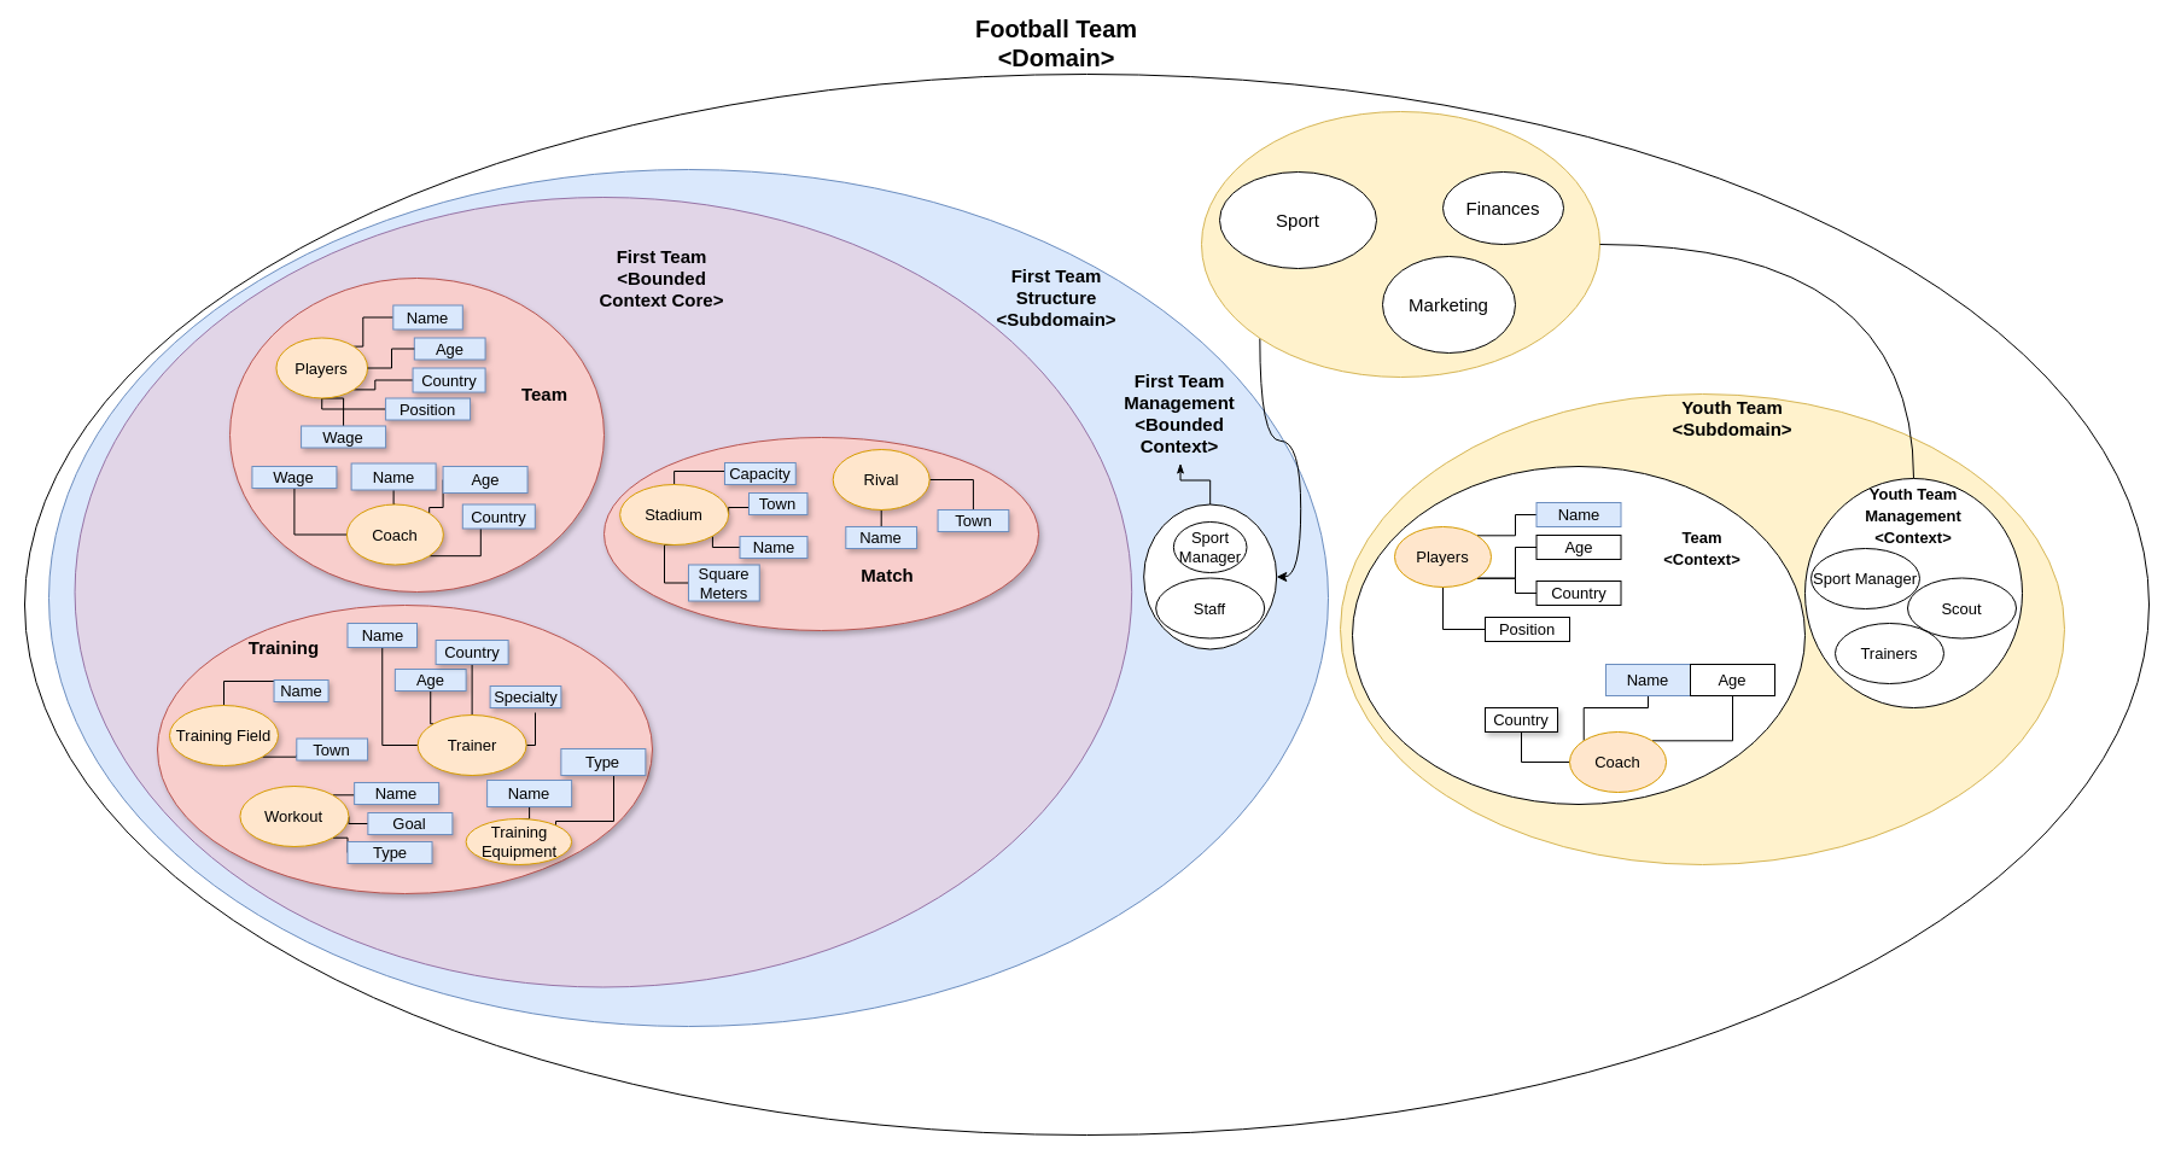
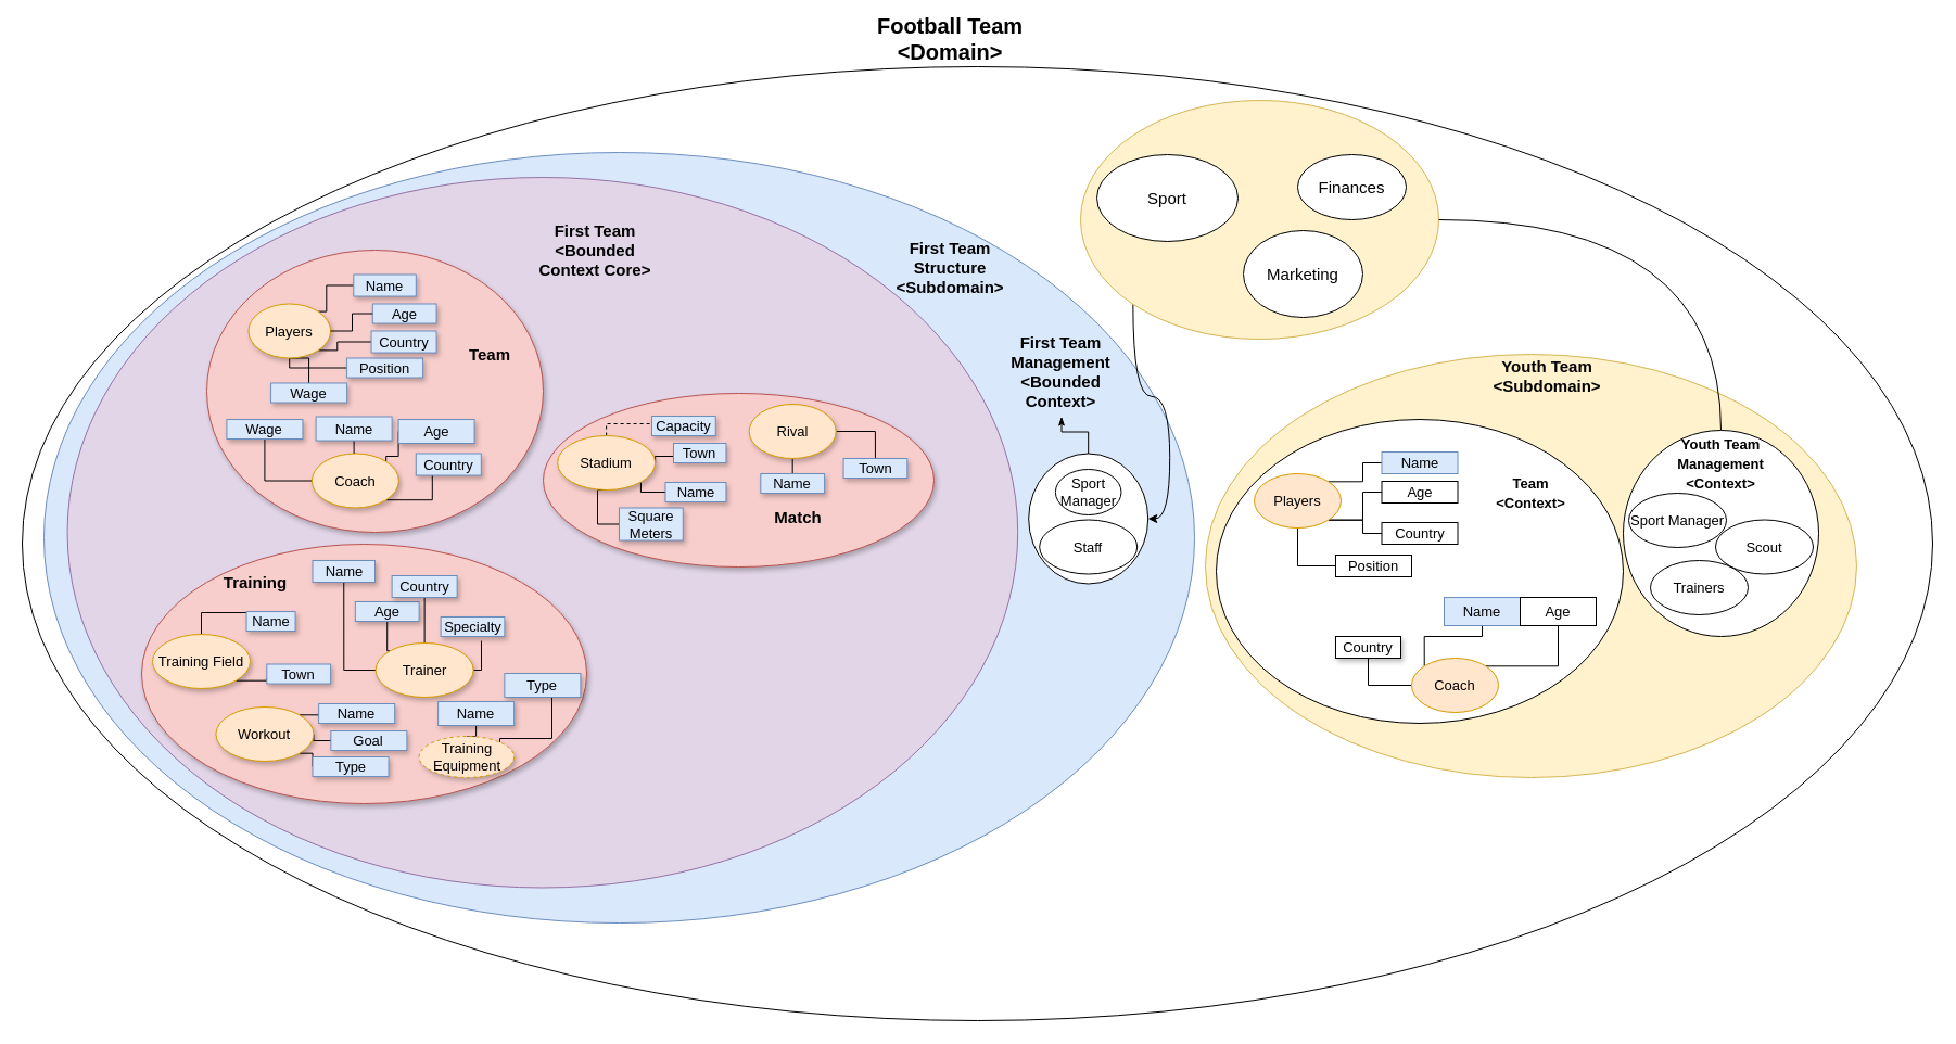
- <mxCell id="9" value="Youth Team&lt;br&gt;&amp;lt;Subdomain&amp;gt;" style="text;html=1;strokeColor=none;fillColor=none;align=center;verticalAlign=middle;whiteSpace=wrap;rounded=0;fontSize=15;fontStyle=1" vertex="1" parent="1"><mxGeometry x="1380" y="336" width="110" height="20" as="geometry" /></mxCell>
+ <mxCell id="9" value="Youth Team&lt;br&gt;&amp;lt;Subdomain&amp;gt;" style="text;html=1;strokeColor=none;fillColor=none;align=center;verticalAlign=middle;whiteSpace=wrap;rounded=0;fontSize=15;fontStyle=1" vertex="1" parent="1"><mxGeometry x="1370" y="336" width="110" height="20" as="geometry" /></mxCell>
- <mxCell id="101" style="edgeStyle=orthogonalEdgeStyle;rounded=0;orthogonalLoop=1;jettySize=auto;html=1;exitX=0.5;exitY=0;exitDx=0;exitDy=0;entryX=0;entryY=0.5;entryDx=0;entryDy=0;endArrow=none;endFill=0;" edge="1" parent="1" source="105" target="106"><mxGeometry relative="1" as="geometry"><Array as="points"><mxPoint x="558" y="390" /><mxPoint x="623" y="390" /><mxPoint x="623" y="392" /></Array></mxGeometry></mxCell>
+ <mxCell id="101" style="edgeStyle=orthogonalEdgeStyle;rounded=0;orthogonalLoop=1;jettySize=auto;html=1;exitX=0.5;exitY=0;exitDx=0;exitDy=0;entryX=0;entryY=0.5;entryDx=0;entryDy=0;endArrow=none;endFill=0;dashed=1;" edge="1" parent="1" source="105" target="106"><mxGeometry relative="1" as="geometry"><Array as="points"><mxPoint x="558" y="390" /><mxPoint x="623" y="390" /><mxPoint x="623" y="392" /></Array></mxGeometry></mxCell>
- <mxCell id="88" value="Training Equipment" style="ellipse;whiteSpace=wrap;html=1;fontSize=13;fillColor=#ffe6cc;strokeColor=#d79b00;shadow=1;" vertex="1" parent="1"><mxGeometry x="385.62" y="678" width="87.5" height="38" as="geometry" /></mxCell>
+ <mxCell id="88" value="Training Equipment" style="ellipse;whiteSpace=wrap;html=1;fontSize=13;fillColor=#ffe6cc;strokeColor=#d79b00;shadow=1;dashed=1;" vertex="1" parent="1"><mxGeometry x="385.62" y="678" width="87.5" height="38" as="geometry" /></mxCell>
